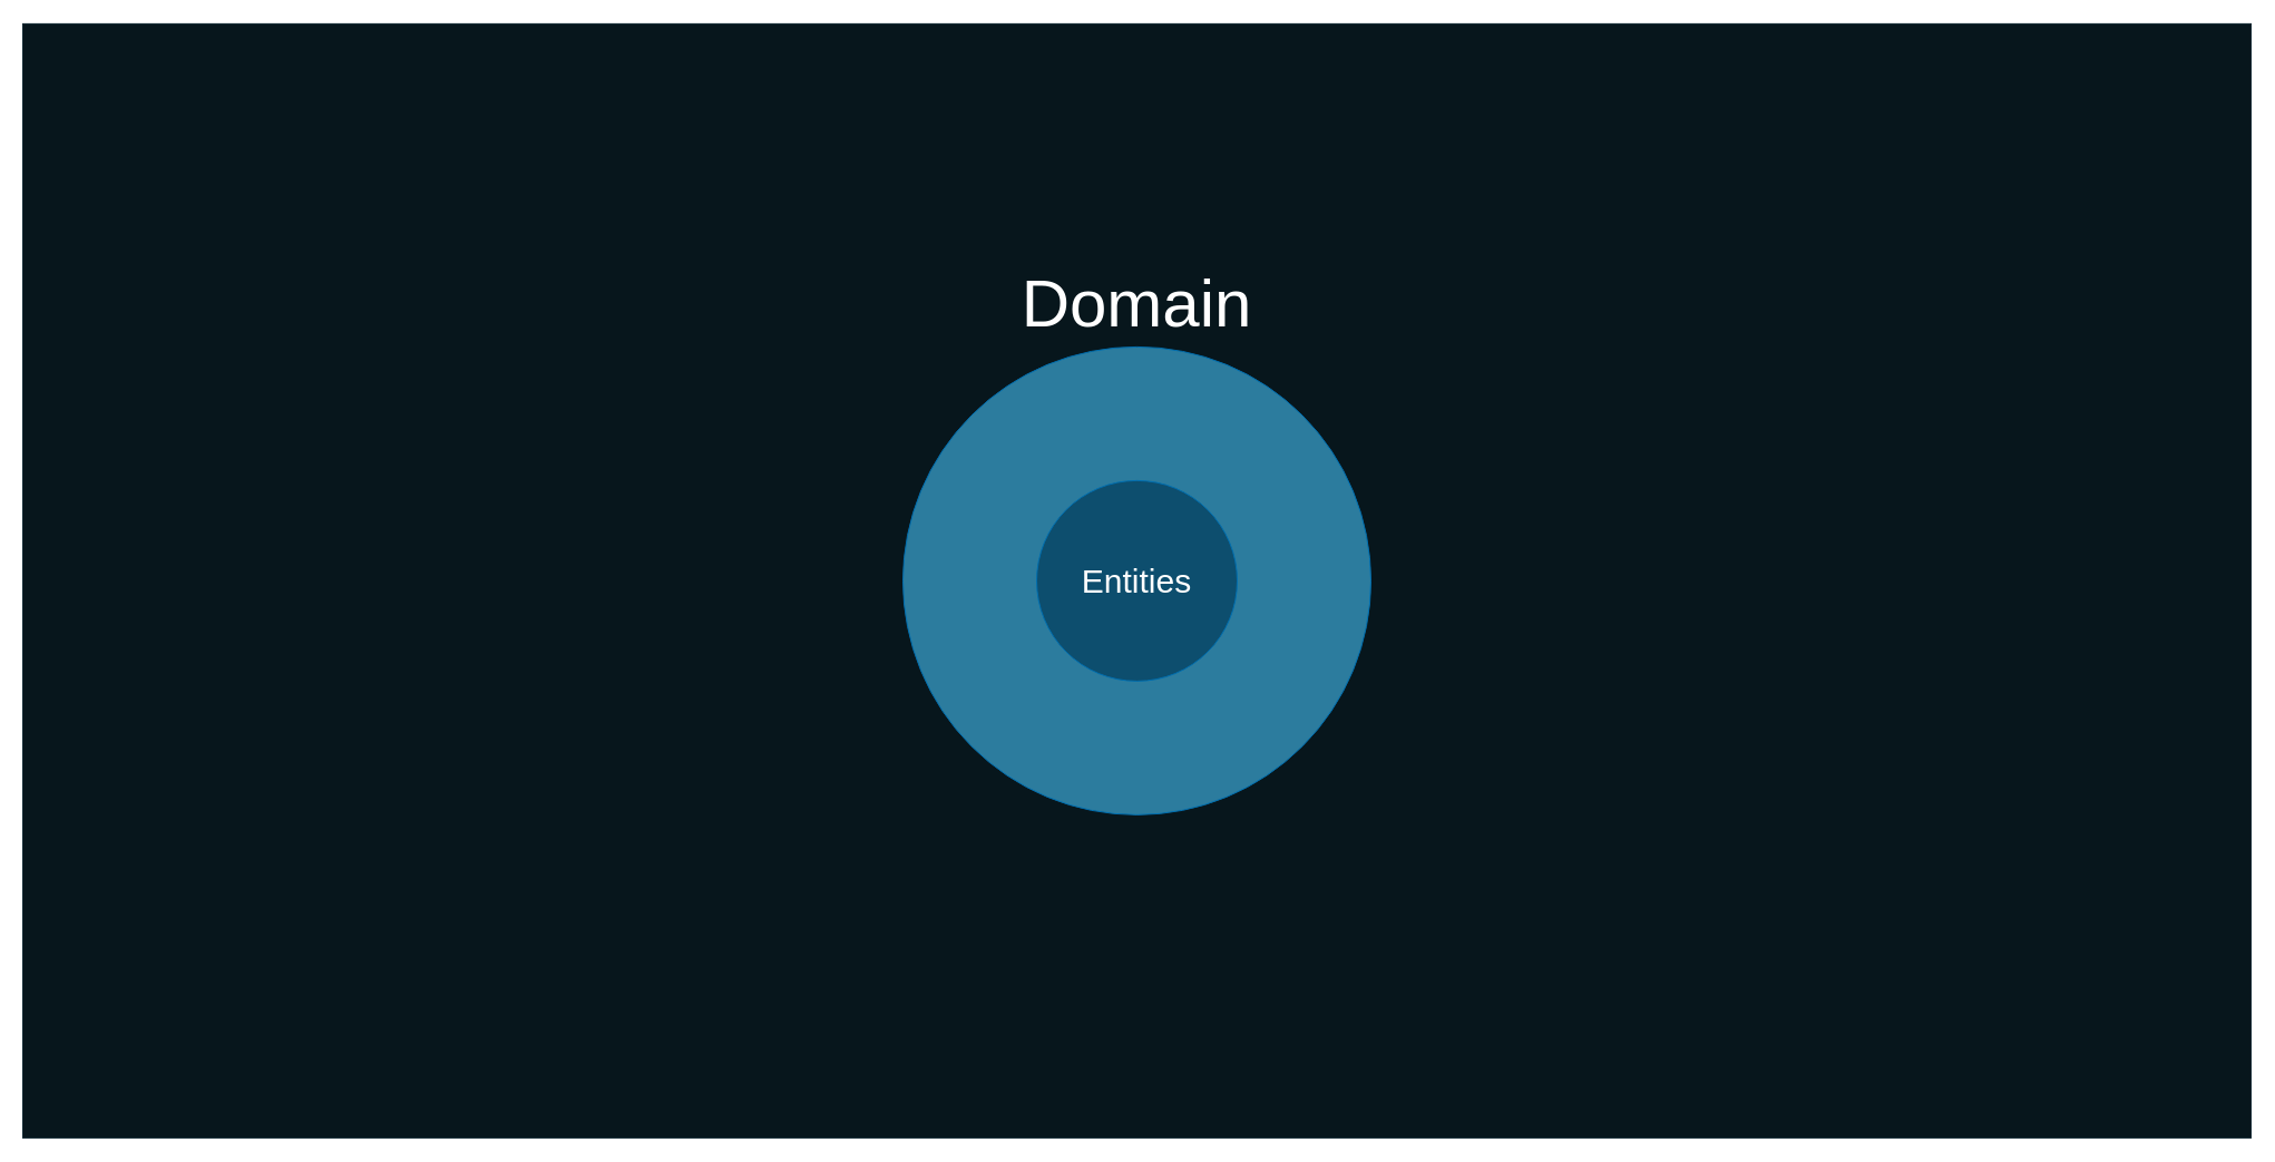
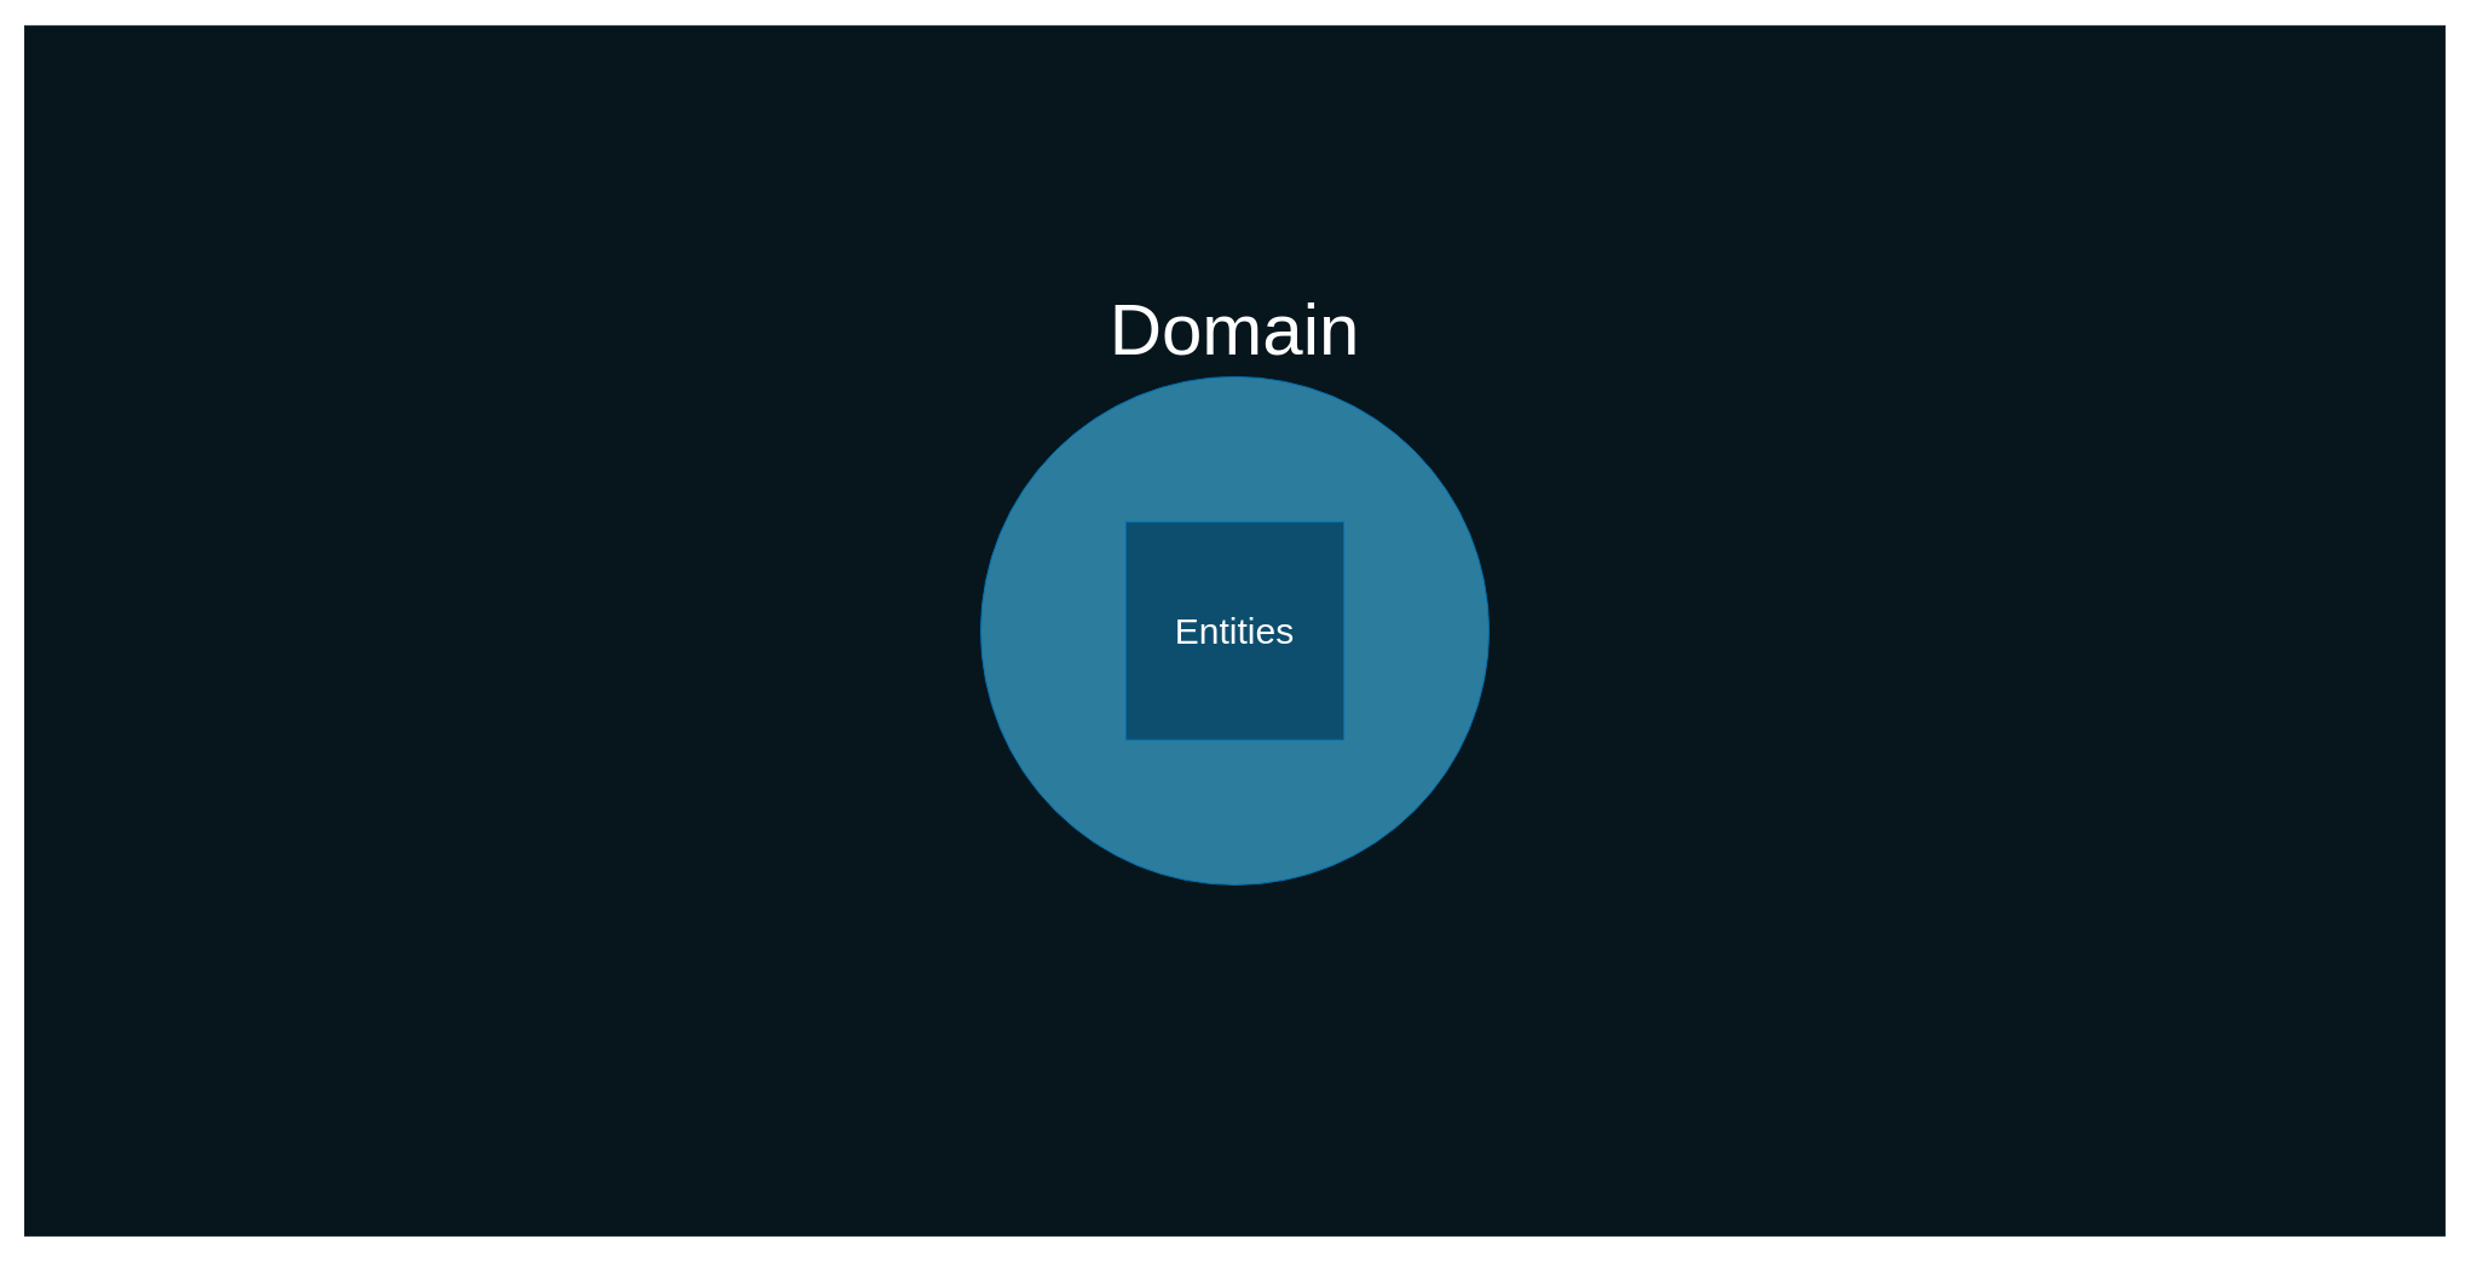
- <mxCell id="4" value="&lt;span style=&quot;font-weight: normal&quot;&gt;Entities&lt;/span&gt;" style="ellipse;whiteSpace=wrap;html=1;aspect=fixed;fillColor=#0D4E6E;fontSize=30;fontStyle=1;strokeColor=#006EAF;fontColor=#ffffff;" parent="1" vertex="1"><mxGeometry x="930" y="430.88" width="180" height="180" as="geometry" /></mxCell>
+ <mxCell id="4" value="&lt;span style=&quot;font-weight: normal&quot;&gt;Entities&lt;/span&gt;" style="whiteSpace=wrap;html=1;aspect=fixed;fillColor=#0D4E6E;fontSize=30;fontStyle=1;strokeColor=#006EAF;fontColor=#ffffff;rounded=0;" parent="1" vertex="1"><mxGeometry x="930" y="430.88" width="180" height="180" as="geometry" /></mxCell>
